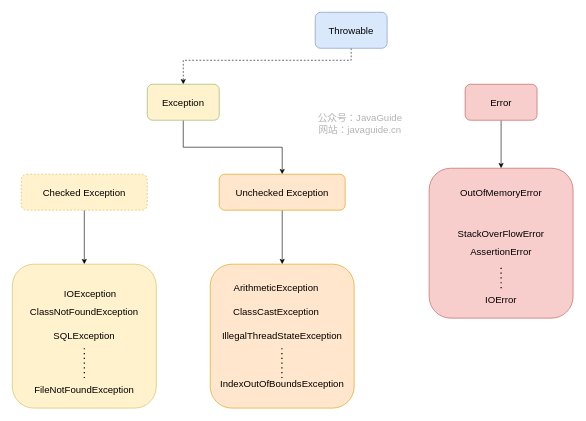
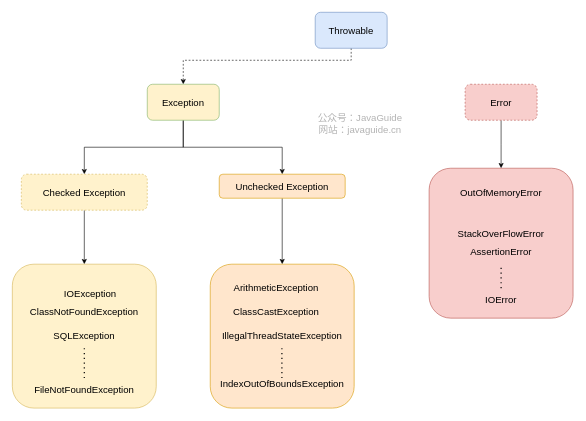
- <mxCell id="8" value="Error" style="rounded=1;whiteSpace=wrap;html=1;fontSize=16;fillColor=#f8cecc;strokeColor=#b85450;shadow=0;sketch=0;" parent="1" vertex="1"><mxGeometry x="775" y="140" width="120" height="60" as="geometry" /></mxCell>
+ <mxCell id="8" value="Error" style="rounded=1;whiteSpace=wrap;html=1;fontSize=16;fillColor=#f8cecc;strokeColor=#b85450;shadow=0;sketch=0;dashed=1;" parent="1" vertex="1"><mxGeometry x="775" y="140" width="120" height="60" as="geometry" /></mxCell>
+ <mxCell id="4" style="edgeStyle=orthogonalEdgeStyle;rounded=0;orthogonalLoop=1;jettySize=auto;html=1;fontSize=16;shadow=0;sketch=0;" parent="1" source="6" target="16" edge="1"><mxGeometry relative="1" as="geometry" /></mxCell>
- <mxCell id="18" value="Unchecked Exception" style="rounded=1;whiteSpace=wrap;html=1;fontSize=16;fillColor=#ffe6cc;strokeColor=#d79b00;shadow=0;sketch=0;" parent="1" vertex="1"><mxGeometry x="365" y="290" width="210" height="60" as="geometry" /></mxCell>
+ <mxCell id="18" value="Unchecked Exception" style="rounded=1;whiteSpace=wrap;html=1;fontSize=16;fillColor=#ffe6cc;strokeColor=#d79b00;shadow=0;sketch=0;" parent="1" vertex="1"><mxGeometry x="365" y="290" width="210" height="40" as="geometry" /></mxCell>
